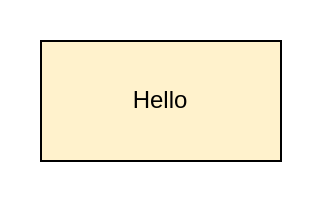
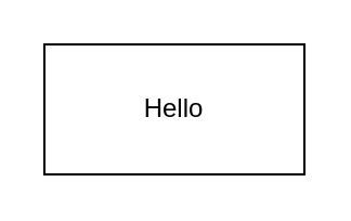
- <mxCell id="2" value="Hello" style="rounded=0;whiteSpace=wrap;html=1;fillColor=#fff2cc;" vertex="1" parent="1"><mxGeometry x="20" y="20" width="120" height="60" as="geometry" /></mxCell>
+ <mxCell id="2" value="Hello" style="rounded=0;whiteSpace=wrap;html=1;" vertex="1" parent="1"><mxGeometry x="20" y="20" width="120" height="60" as="geometry" /></mxCell>
